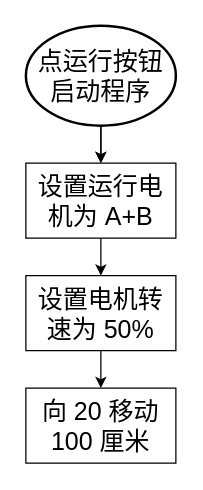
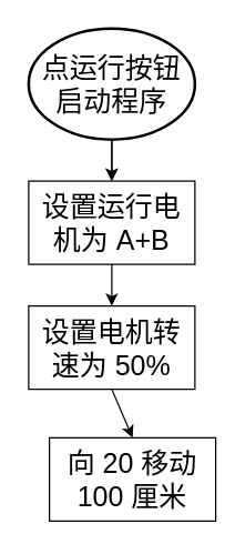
- <mxCell id="5" value="向 20 移动 100 厘米" style="rounded=0;whiteSpace=wrap;html=1;fontSize=20;" vertex="1" parent="1"><mxGeometry x="20" y="310" width="120" height="60" as="geometry" /></mxCell>
+ <mxCell id="5" value="向 20 移动 100 厘米" style="rounded=0;whiteSpace=wrap;html=1;fontSize=20;" vertex="1" parent="1"><mxGeometry x="35" y="315" width="120" height="60" as="geometry" /></mxCell>
